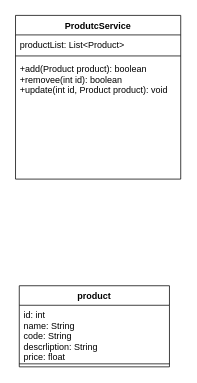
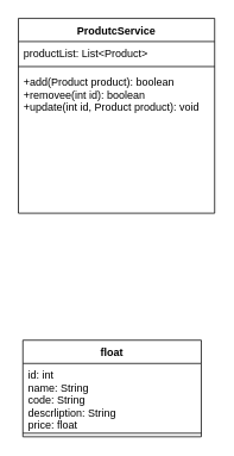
- <mxCell id="2" value="product" style="swimlane;fontStyle=1;align=center;verticalAlign=top;childLayout=stackLayout;horizontal=1;startSize=26;horizontalStack=0;resizeParent=1;resizeParentMax=0;resizeLast=0;collapsible=1;marginBottom=0;" vertex="1" parent="1"><mxGeometry x="25" y="380" width="200" height="108" as="geometry" /></mxCell>
+ <mxCell id="2" value="float" style="swimlane;fontStyle=1;align=center;verticalAlign=top;childLayout=stackLayout;horizontal=1;startSize=26;horizontalStack=0;resizeParent=1;resizeParentMax=0;resizeLast=0;collapsible=1;marginBottom=0;" vertex="1" parent="1"><mxGeometry x="25" y="380" width="200" height="108" as="geometry" /></mxCell>
